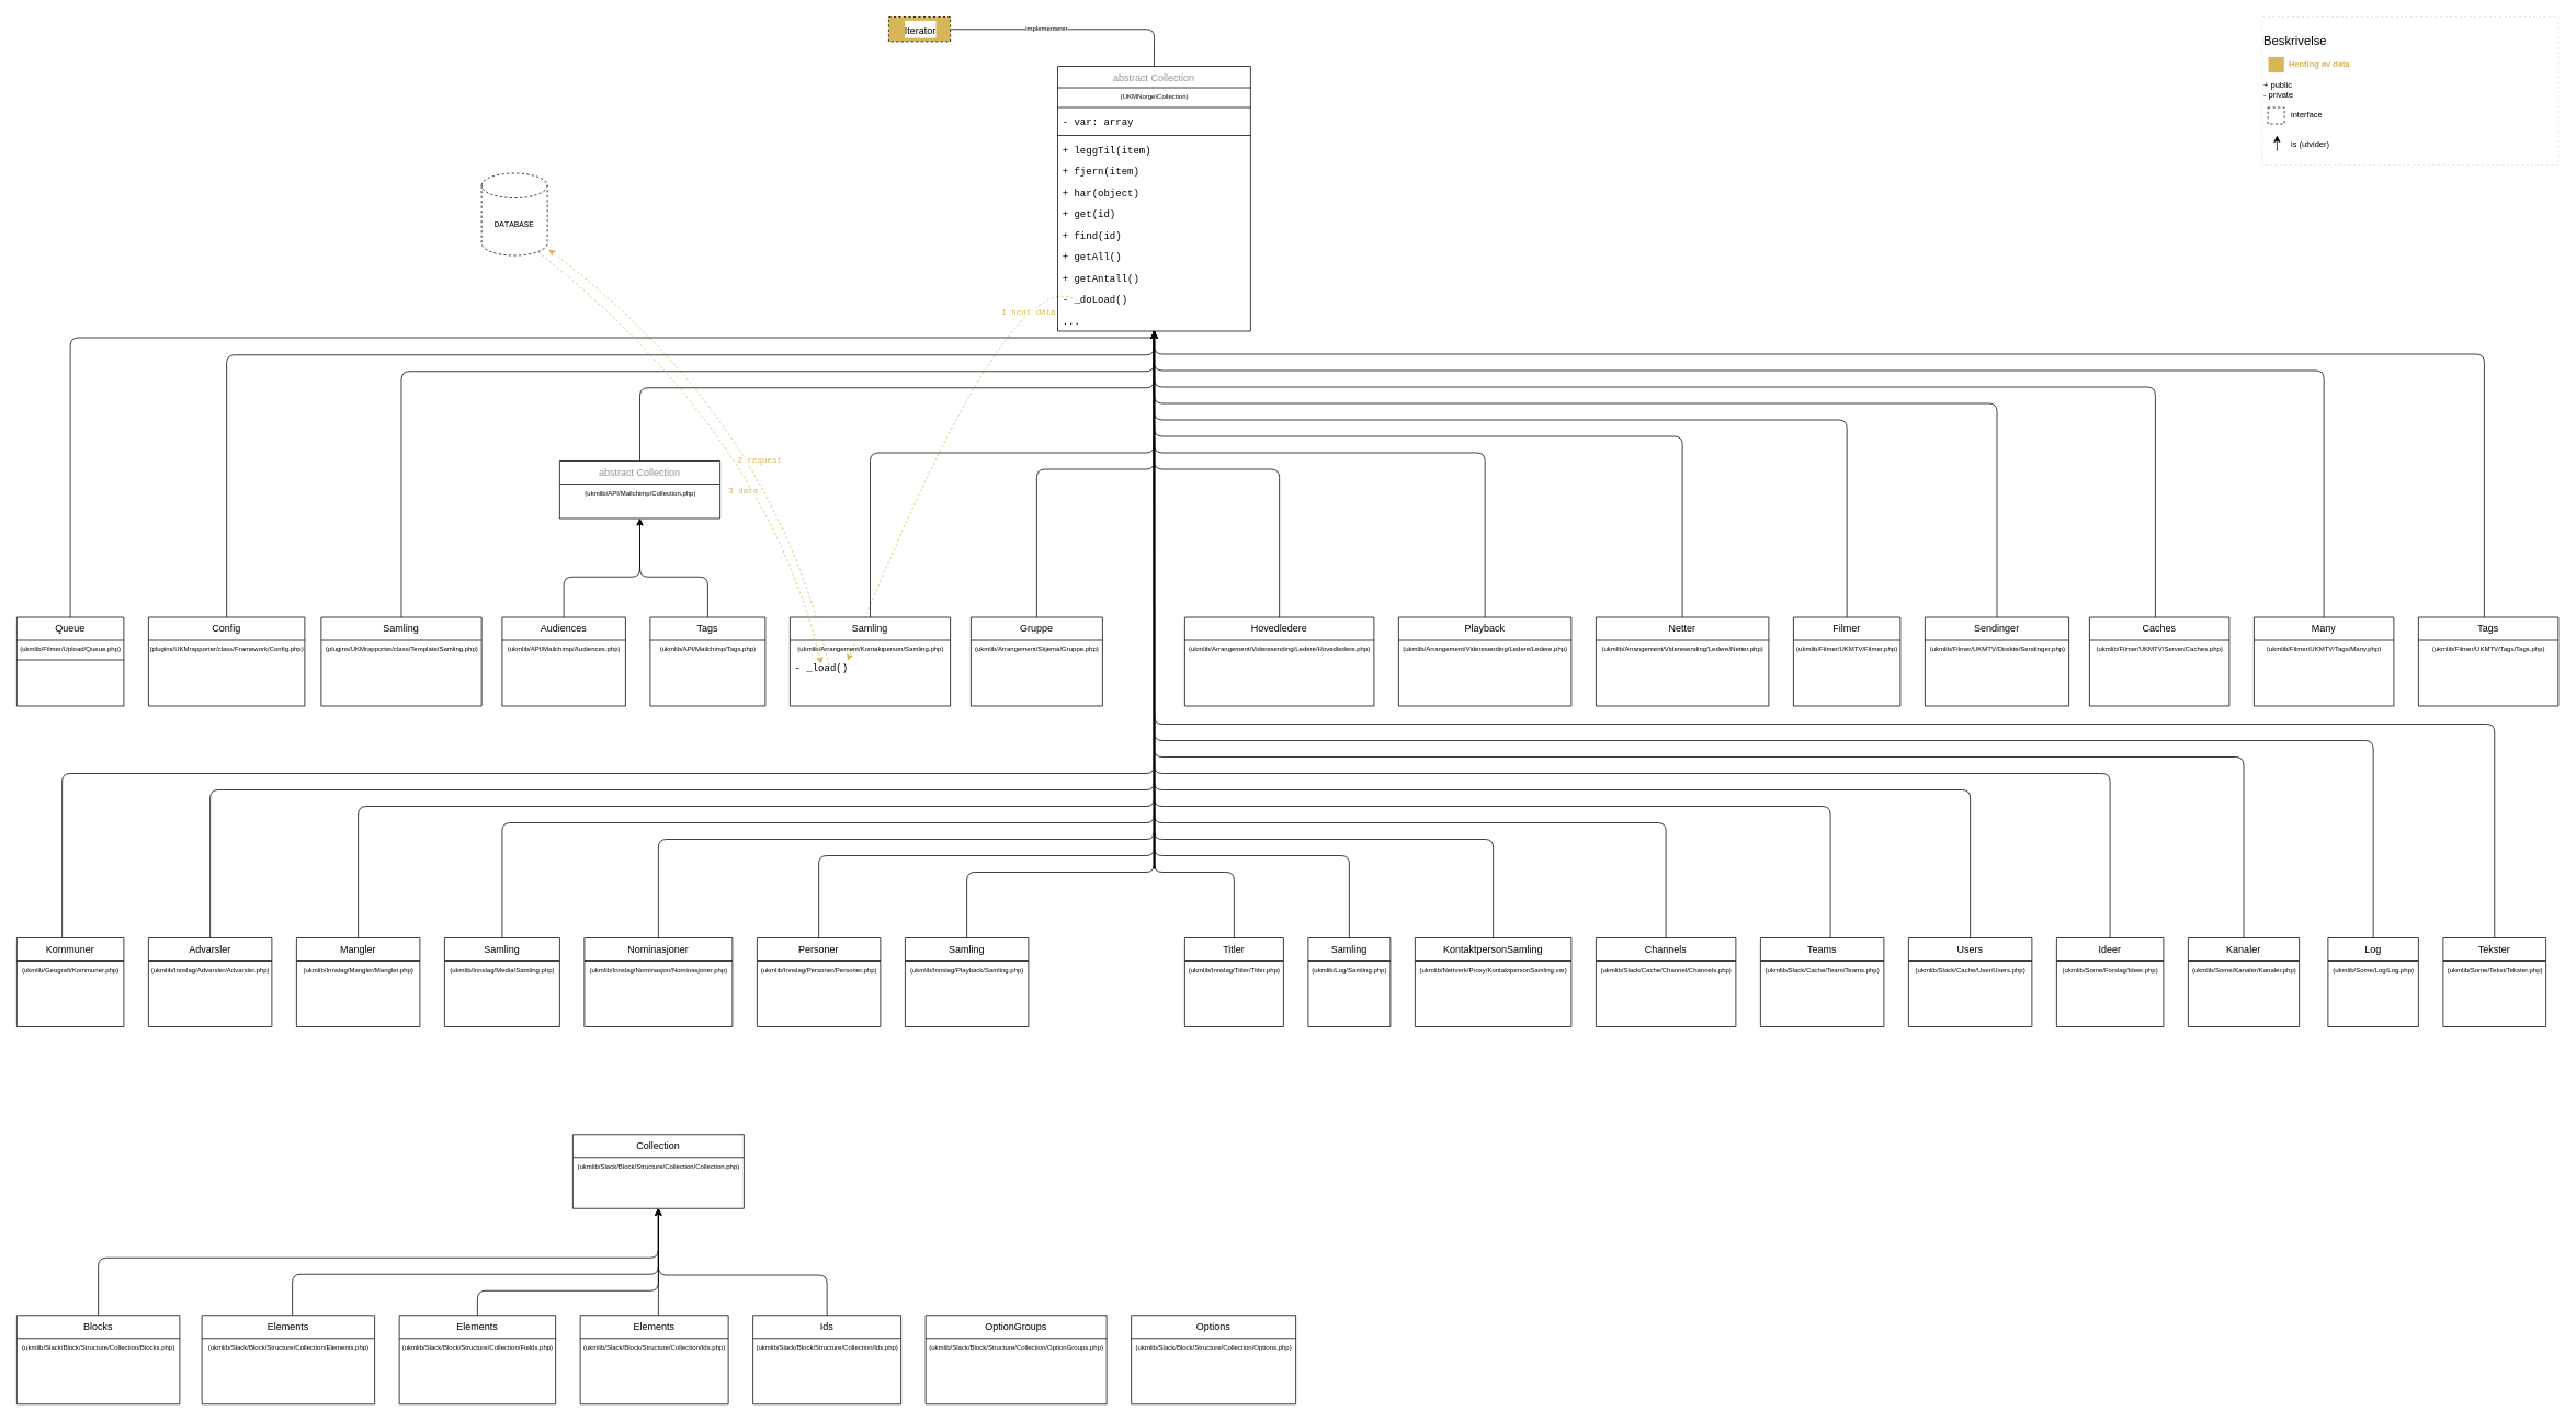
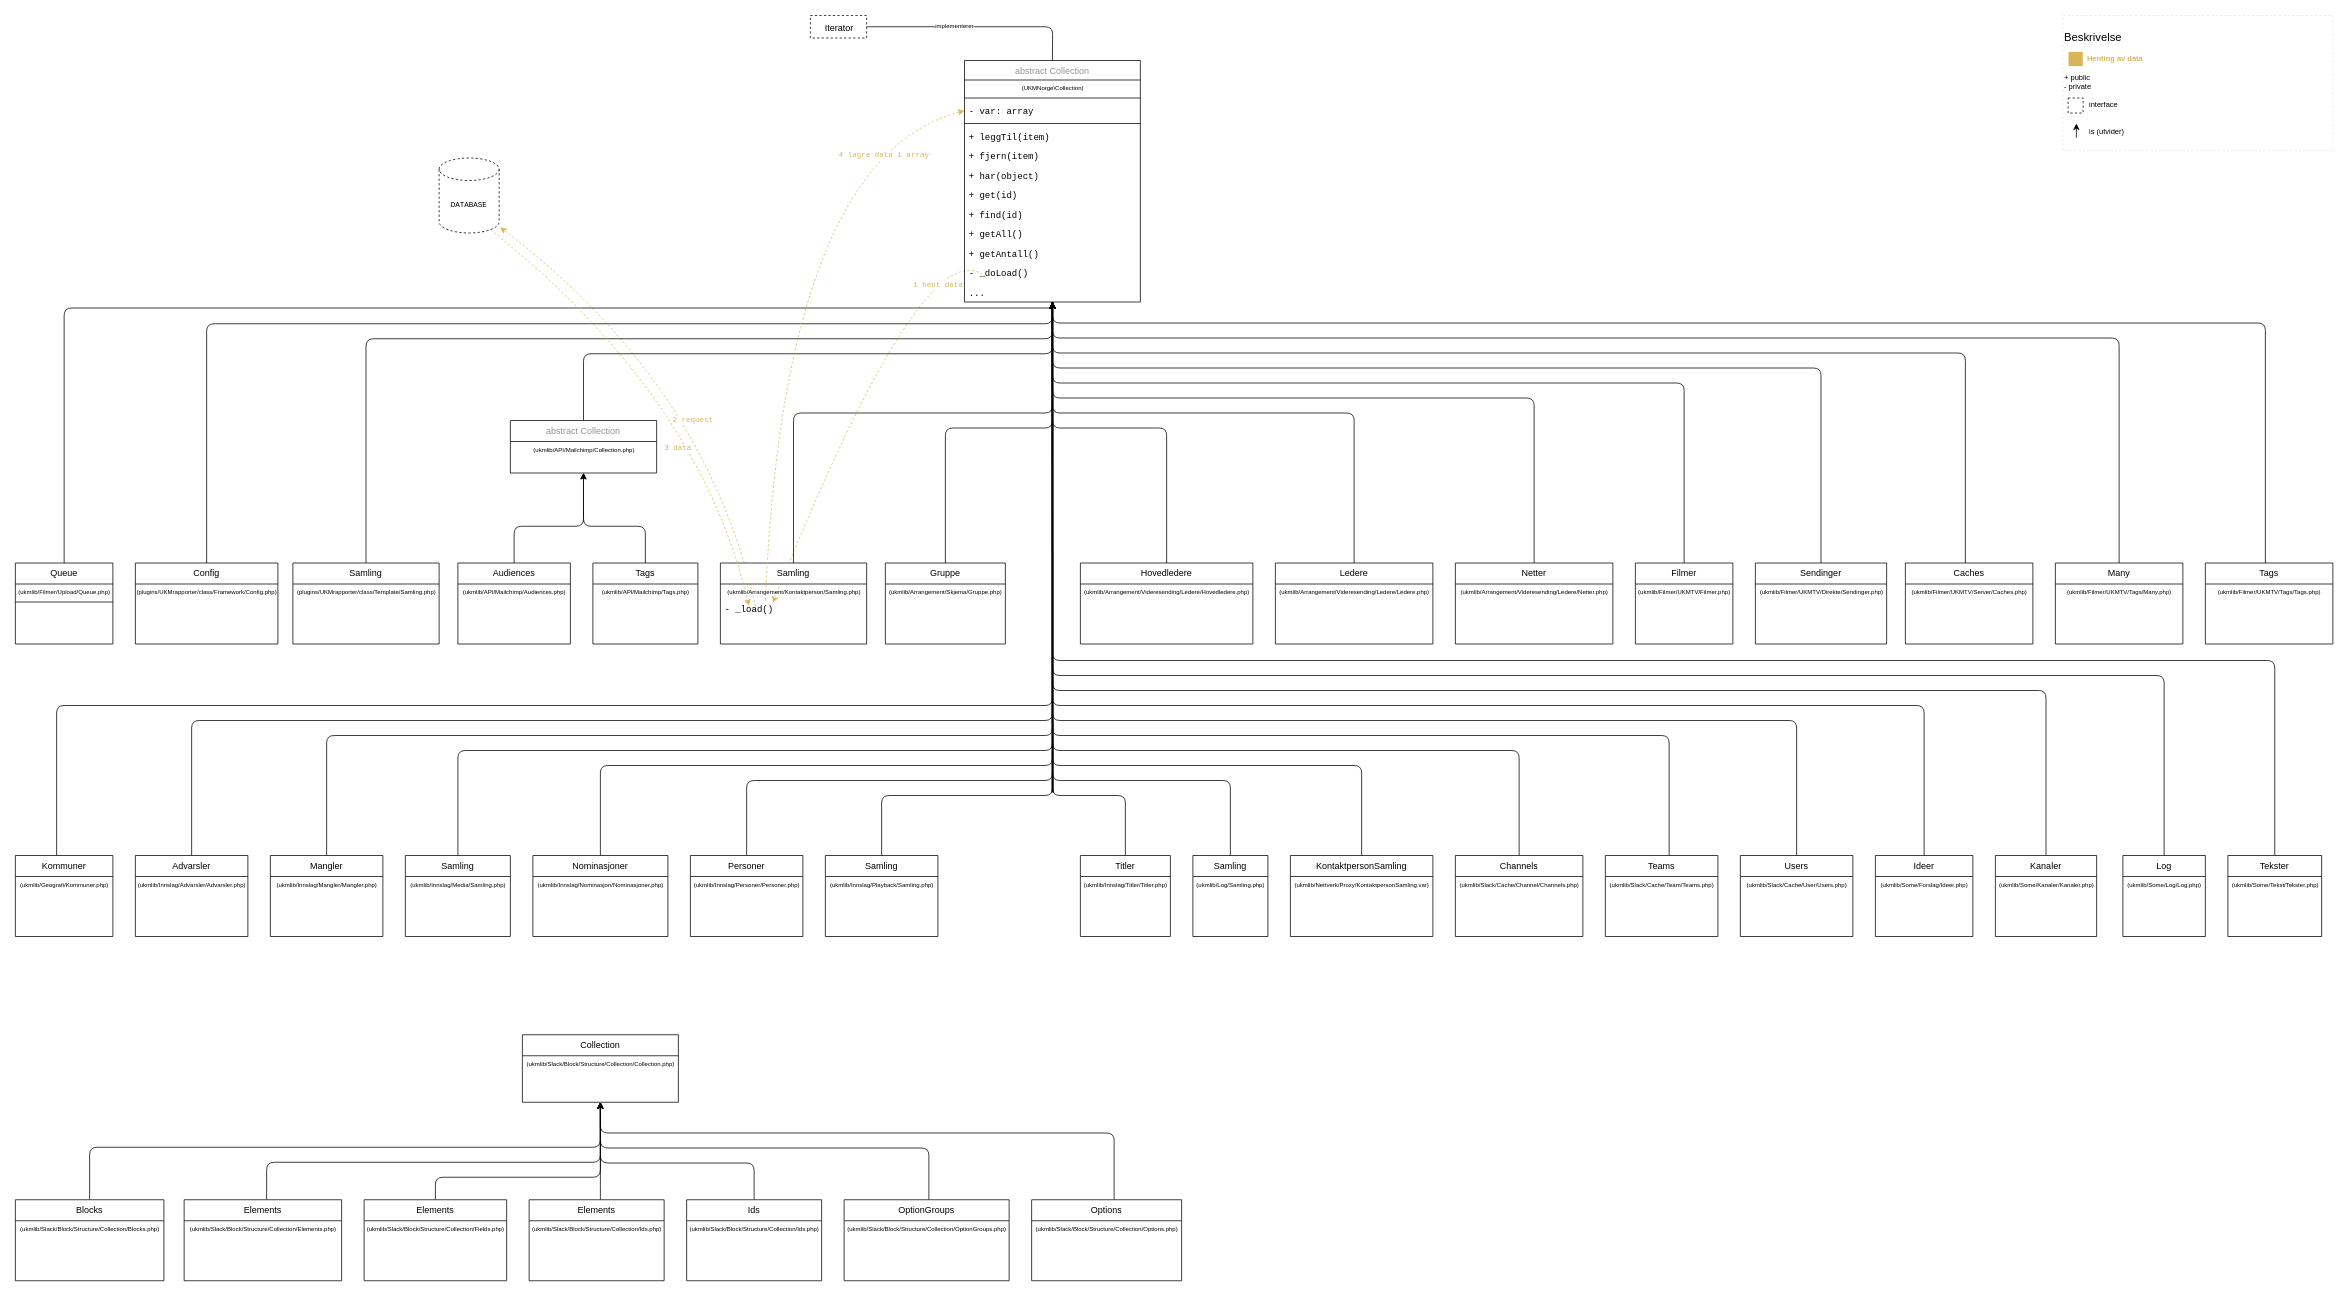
- <mxCell id="92" value="&lt;font style=&quot;font-size: 12px&quot;&gt;Iterator&lt;/font&gt;" style="html=1;rounded=0;dashed=1;labelBackgroundColor=#FFFFFF;fontSize=18;fontColor=#000000;fillColor=#d6b656;" vertex="1" parent="1"><mxGeometry x="1080" y="20" width="75" height="30" as="geometry" /></mxCell>
+ <mxCell id="92" value="&lt;font style=&quot;font-size: 12px&quot;&gt;Iterator&lt;/font&gt;" style="html=1;rounded=0;dashed=1;labelBackgroundColor=#FFFFFF;fontSize=18;fontColor=#000000;" vertex="1" parent="1"><mxGeometry x="1080" y="20" width="75" height="30" as="geometry" /></mxCell>
+ <mxCell id="151" value="" style="endArrow=classic;html=1;strokeWidth=1;fontFamily=Courier New;fontSize=10;fontColor=#000000;exitX=0.308;exitY=0.077;exitDx=0;exitDy=0;exitPerimeter=0;entryX=0;entryY=0.5;entryDx=0;entryDy=0;curved=1;dashed=1;fillColor=#fff2cc;strokeColor=#d6b656;" edge="1" parent="1" source="38" target="9"><mxGeometry width="50" height="50" relative="1" as="geometry"><mxPoint x="1124.999" y="283.006" as="sourcePoint" /><mxPoint x="840.895" y="716.992" as="targetPoint" /><Array as="points"><mxPoint x="1044.87" y="210" /></Array></mxGeometry></mxCell>
+ <mxCell id="152" value="4 lagre data i array" style="edgeLabel;html=1;align=center;verticalAlign=middle;resizable=0;points=[];fontSize=10;fontFamily=Courier New;fontColor=#D6B656;" vertex="1" connectable="0" parent="151"><mxGeometry x="0.715" y="-29" relative="1" as="geometry"><mxPoint as="offset" /></mxGeometry></mxCell>
- <mxCell id="46" value="Playback" style="swimlane;fontStyle=0;align=center;verticalAlign=top;childLayout=stackLayout;horizontal=1;startSize=28;horizontalStack=0;resizeParent=1;resizeLast=0;collapsible=1;marginBottom=0;rounded=0;shadow=0;strokeWidth=1;fontSize=12;" vertex="1" parent="1"><mxGeometry x="1700" y="750" width="210" height="108" as="geometry"><mxRectangle x="130" y="380" width="160" height="26" as="alternateBounds" /></mxGeometry></mxCell>
+ <mxCell id="46" value="Ledere" style="swimlane;fontStyle=0;align=center;verticalAlign=top;childLayout=stackLayout;horizontal=1;startSize=28;horizontalStack=0;resizeParent=1;resizeLast=0;collapsible=1;marginBottom=0;rounded=0;shadow=0;strokeWidth=1;fontSize=12;" vertex="1" parent="1"><mxGeometry x="1700" y="750" width="210" height="108" as="geometry"><mxRectangle x="130" y="380" width="160" height="26" as="alternateBounds" /></mxGeometry></mxCell>
+ <mxCell id="124" style="edgeStyle=orthogonalEdgeStyle;rounded=1;orthogonalLoop=1;jettySize=auto;html=1;entryX=0.5;entryY=1;entryDx=0;entryDy=0;targetPerimeterSpacing=9;strokeWidth=1;fontSize=18;fontColor=#000000;" edge="1" parent="1" source="125" target="107"><mxGeometry relative="1" as="geometry"><Array as="points"><mxPoint x="1485" y="1510" /><mxPoint x="800" y="1510" /></Array></mxGeometry></mxCell>
+ <mxCell id="121" style="edgeStyle=orthogonalEdgeStyle;rounded=1;orthogonalLoop=1;jettySize=auto;html=1;entryX=0.5;entryY=1;entryDx=0;entryDy=0;targetPerimeterSpacing=9;strokeWidth=1;fontSize=18;fontColor=#000000;" edge="1" parent="1" source="122" target="107"><mxGeometry relative="1" as="geometry"><Array as="points"><mxPoint x="1238" y="1530" /><mxPoint x="800" y="1530" /></Array></mxGeometry></mxCell>
